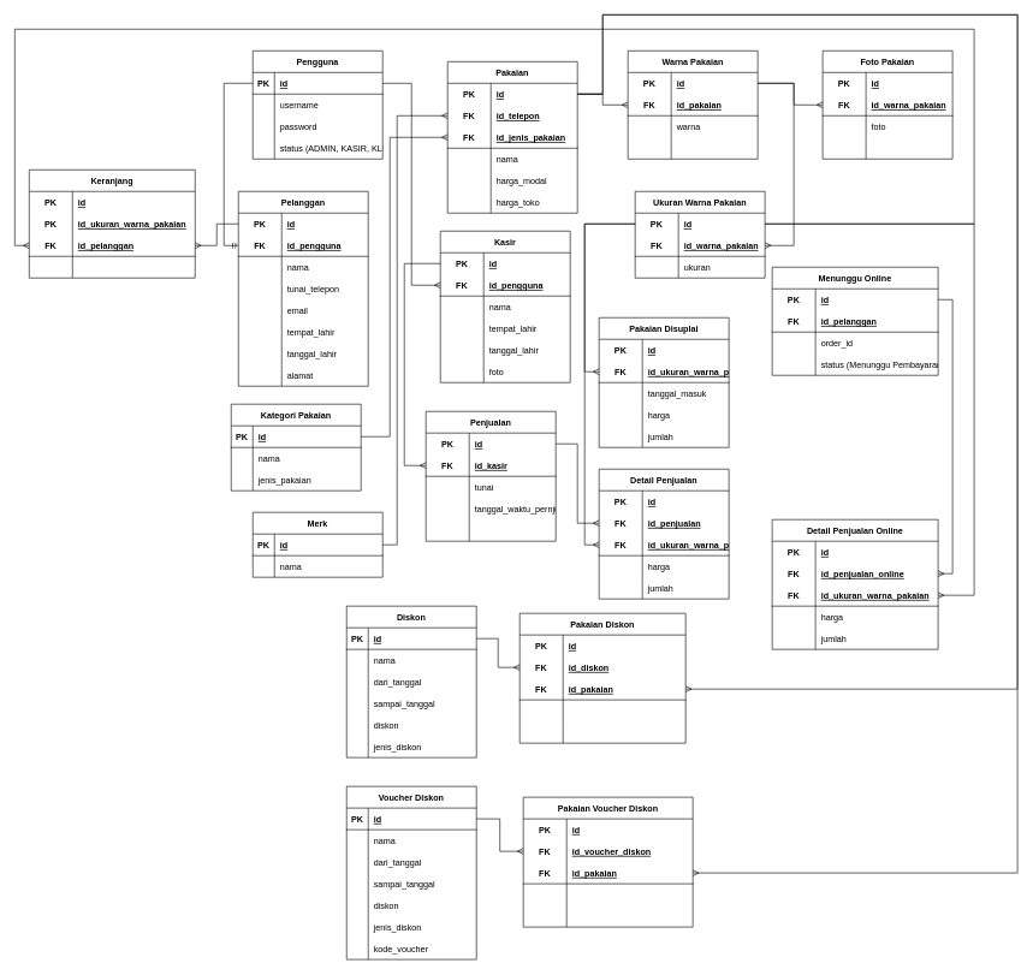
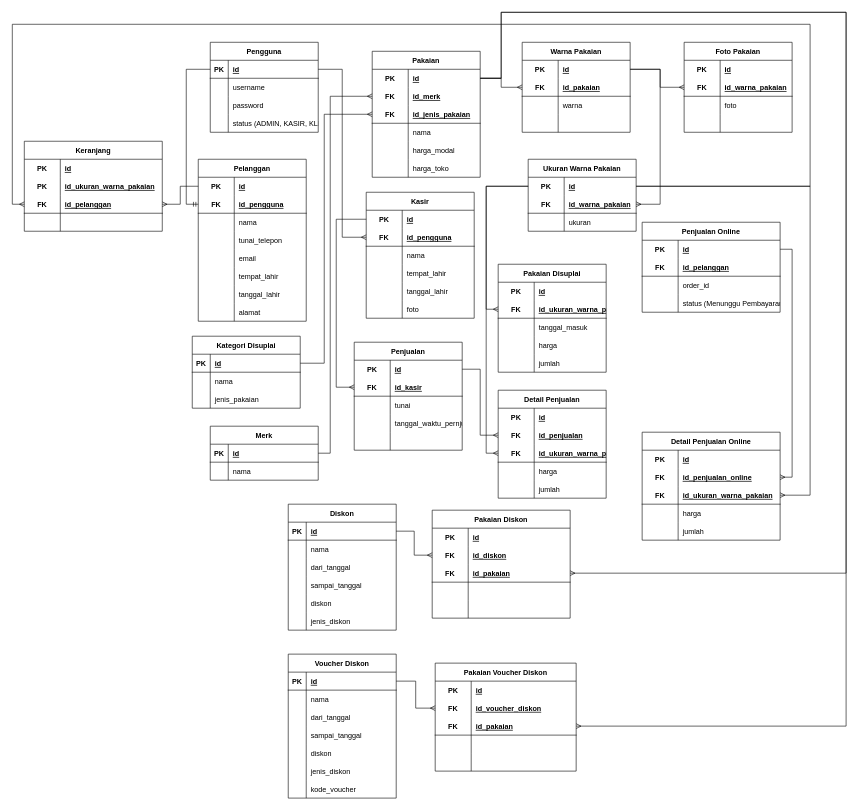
- <mxCell id="59" value="id_telepon" style="shape=partialRectangle;connectable=0;fillColor=none;top=0;left=0;bottom=0;right=0;align=left;spacingLeft=6;fontStyle=5;overflow=hidden;" parent="57" vertex="1"><mxGeometry x="60" width="120" height="30" as="geometry"><mxRectangle width="120" height="30" as="alternateBounds" /></mxGeometry></mxCell>
+ <mxCell id="59" value="id_merk" style="shape=partialRectangle;connectable=0;fillColor=none;top=0;left=0;bottom=0;right=0;align=left;spacingLeft=6;fontStyle=5;overflow=hidden;" parent="57" vertex="1"><mxGeometry x="60" width="120" height="30" as="geometry"><mxRectangle width="120" height="30" as="alternateBounds" /></mxGeometry></mxCell>
- <mxCell id="163" value="Menunggu Online" style="shape=table;startSize=30;container=1;collapsible=1;childLayout=tableLayout;fixedRows=1;rowLines=0;fontStyle=1;align=center;resizeLast=1;" parent="1" vertex="1"><mxGeometry x="1070" y="370" width="230" height="150" as="geometry" /></mxCell>
+ <mxCell id="163" value="Penjualan Online" style="shape=table;startSize=30;container=1;collapsible=1;childLayout=tableLayout;fixedRows=1;rowLines=0;fontStyle=1;align=center;resizeLast=1;" parent="1" vertex="1"><mxGeometry x="1070" y="370" width="230" height="150" as="geometry" /></mxCell>
- <mxCell id="43" value="Kategori Pakaian" style="shape=table;startSize=30;container=1;collapsible=1;childLayout=tableLayout;fixedRows=1;rowLines=0;fontStyle=1;align=center;resizeLast=1;" parent="1" vertex="1"><mxGeometry x="320" y="560" width="180" height="120" as="geometry" /></mxCell>
+ <mxCell id="43" value="Kategori Disuplai" style="shape=table;startSize=30;container=1;collapsible=1;childLayout=tableLayout;fixedRows=1;rowLines=0;fontStyle=1;align=center;resizeLast=1;" parent="1" vertex="1"><mxGeometry x="320" y="560" width="180" height="120" as="geometry" /></mxCell>
